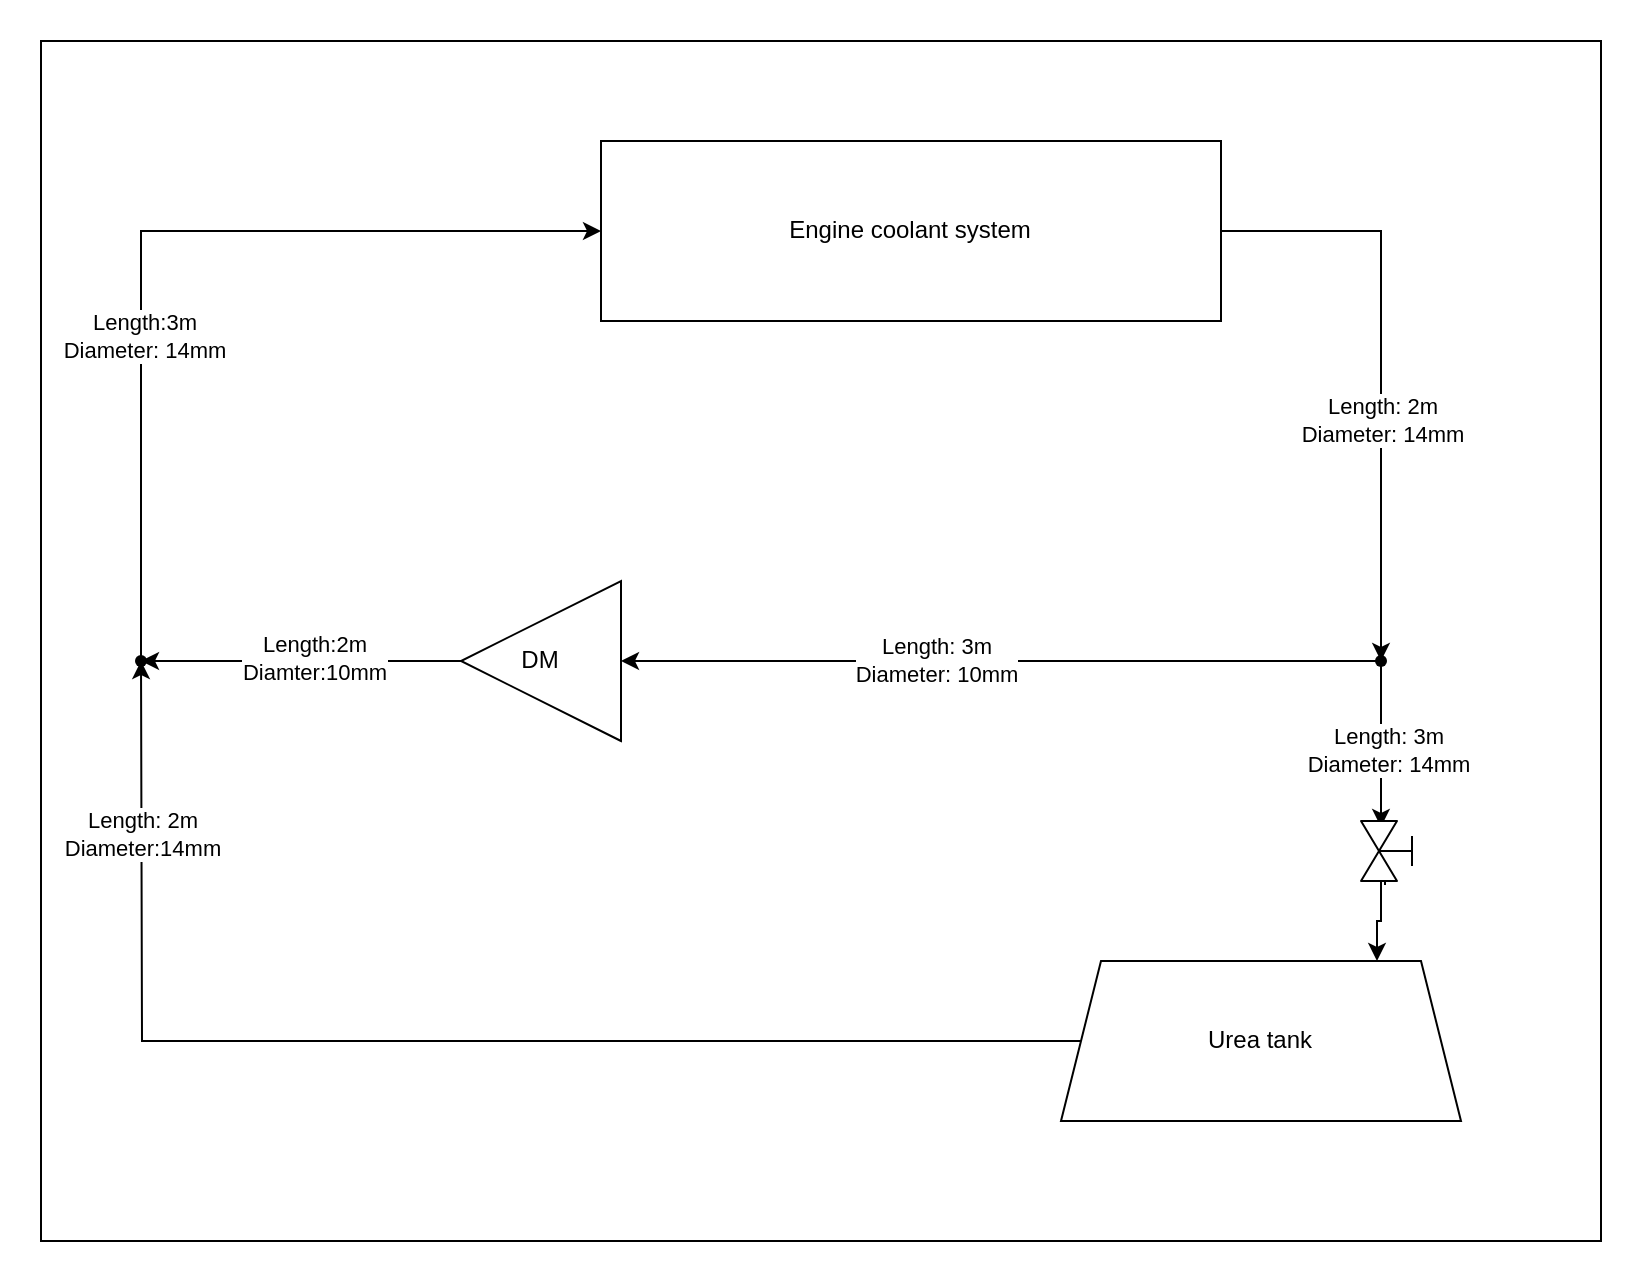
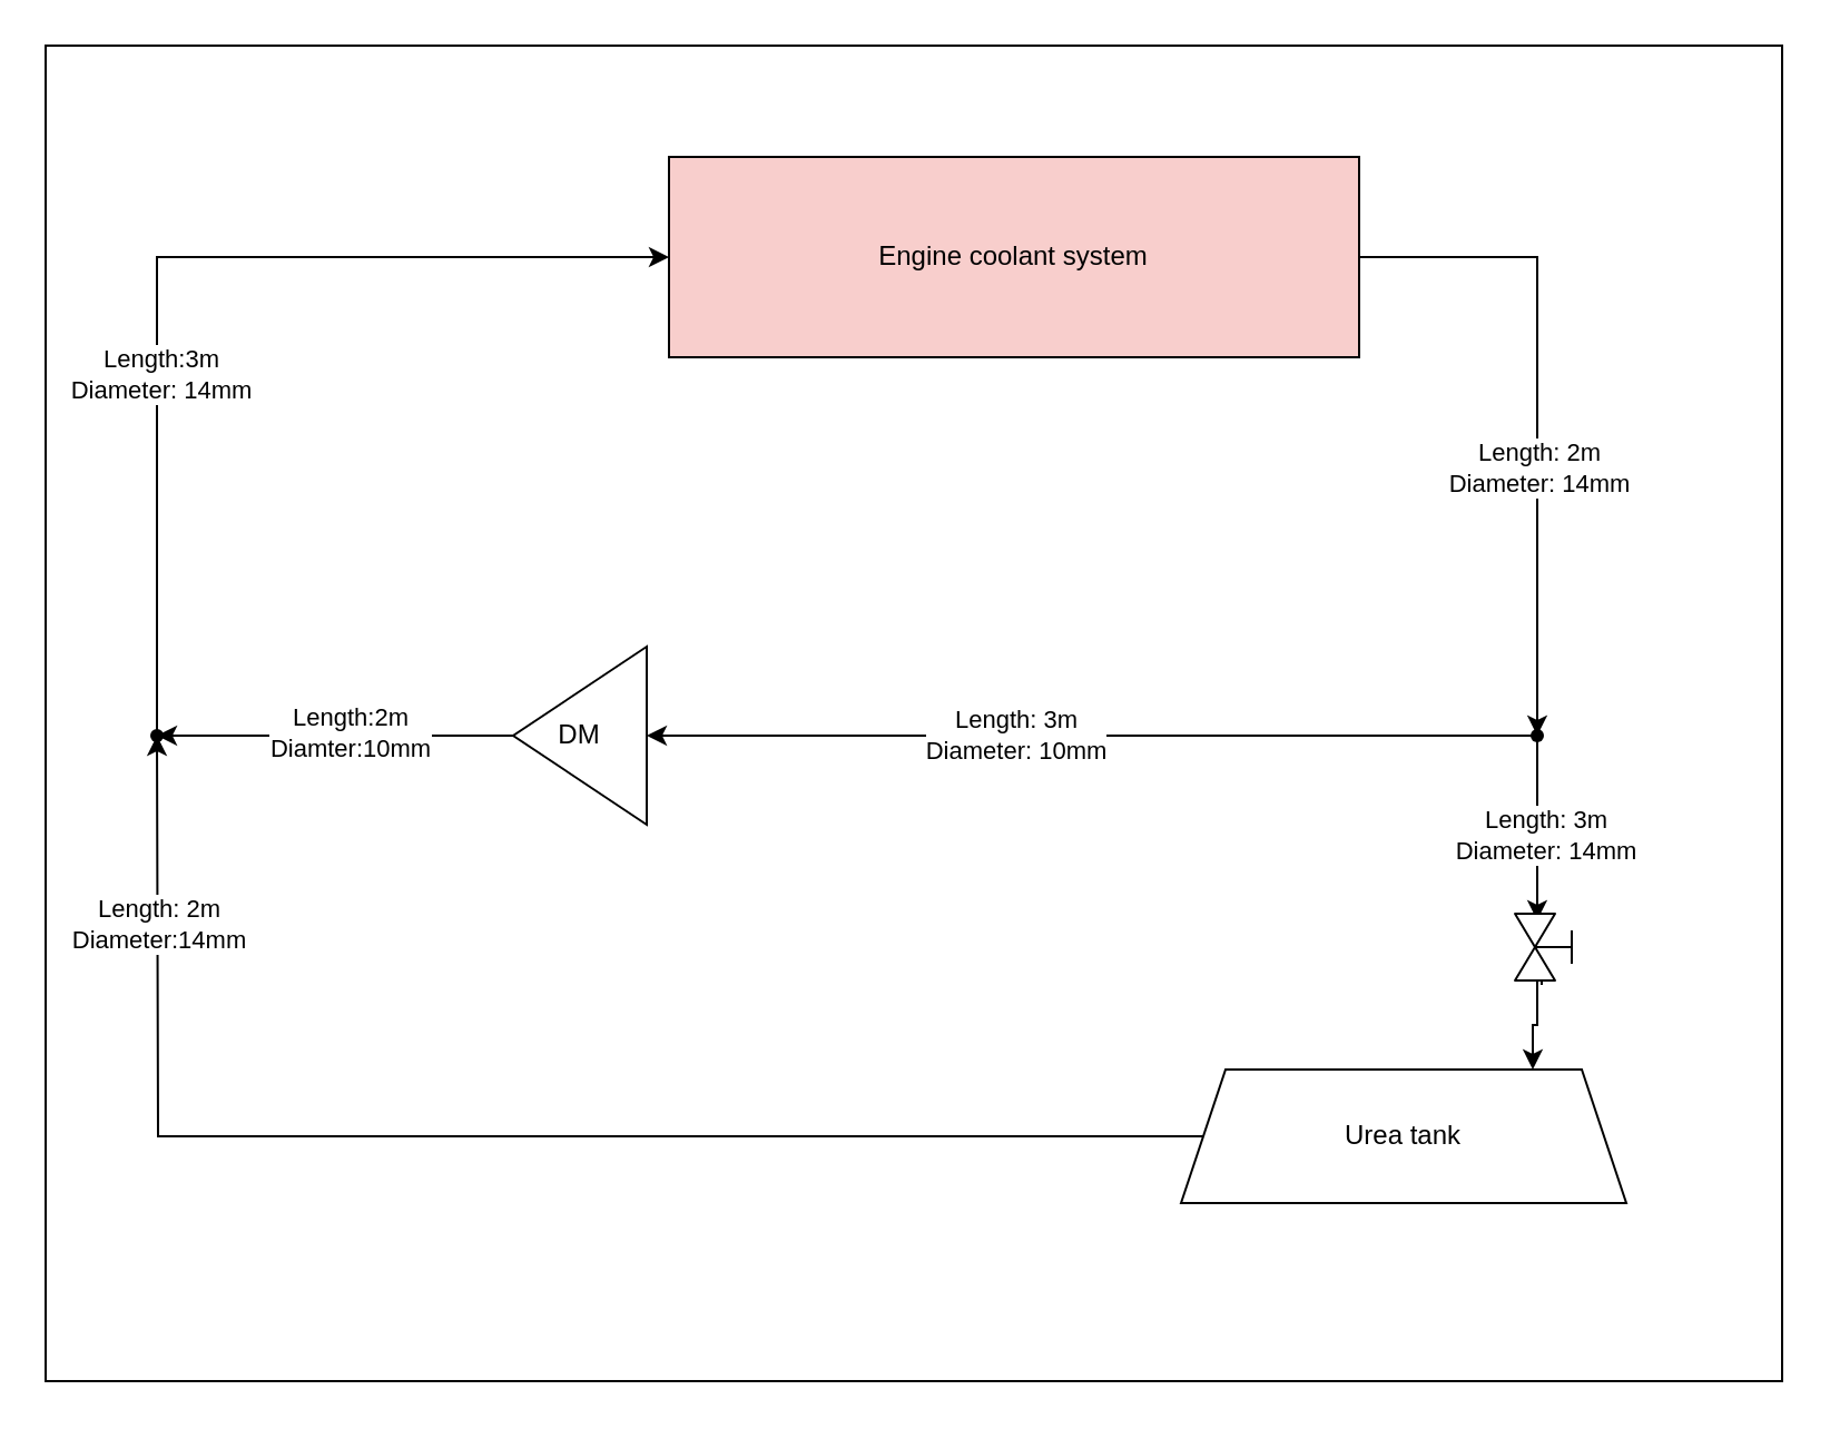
- <mxCell id="9" value="Engine coolant system" style="rounded=0;whiteSpace=wrap;html=1;" vertex="1" parent="1"><mxGeometry x="300" y="70" width="310" height="90" as="geometry" /></mxCell>
+ <mxCell id="9" value="Engine coolant system" style="rounded=0;whiteSpace=wrap;html=1;fillColor=#f8cecc;" vertex="1" parent="1"><mxGeometry x="300" y="70" width="310" height="90" as="geometry" /></mxCell>
- <mxCell id="8" value="DM" style="triangle;whiteSpace=wrap;html=1;direction=west;" vertex="1" parent="1"><mxGeometry x="230" y="290" width="80" height="80" as="geometry" /></mxCell>
+ <mxCell id="8" value="DM" style="triangle;whiteSpace=wrap;html=1;direction=west;" vertex="1" parent="1"><mxGeometry x="230" y="290" width="60" height="80" as="geometry" /></mxCell>
- <mxCell id="5" value="Urea tank" style="shape=trapezoid;perimeter=trapezoidPerimeter;whiteSpace=wrap;html=1;fixedSize=1;" vertex="1" parent="1"><mxGeometry x="530" y="480" width="200" height="80" as="geometry" /></mxCell>
+ <mxCell id="5" value="Urea tank" style="shape=trapezoid;perimeter=trapezoidPerimeter;whiteSpace=wrap;html=1;fixedSize=1;" vertex="1" parent="1"><mxGeometry x="530" y="480" width="200" height="60" as="geometry" /></mxCell>
